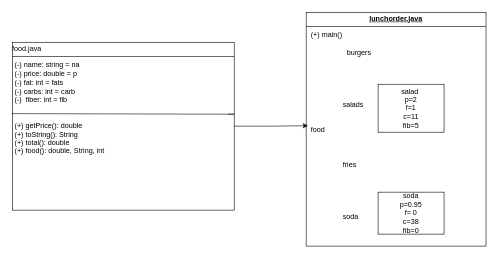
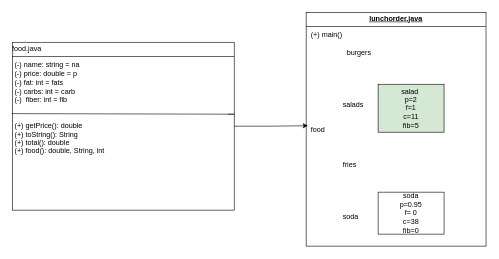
- <mxCell id="7" value="salad&amp;nbsp;&lt;div&gt;p=2&lt;/div&gt;&lt;div&gt;f=1&lt;/div&gt;&lt;div&gt;c=11&lt;/div&gt;&lt;div&gt;fib=5&lt;/div&gt;" style="html=1;whiteSpace=wrap;" vertex="1" parent="1"><mxGeometry x="630" y="140" width="110" height="80" as="geometry" /></mxCell>
+ <mxCell id="7" value="salad&amp;nbsp;&lt;div&gt;p=2&lt;/div&gt;&lt;div&gt;f=1&lt;/div&gt;&lt;div&gt;c=11&lt;/div&gt;&lt;div&gt;fib=5&lt;/div&gt;" style="html=1;whiteSpace=wrap;fillColor=#d5e8d4;" vertex="1" parent="1"><mxGeometry x="630" y="140" width="110" height="80" as="geometry" /></mxCell>
